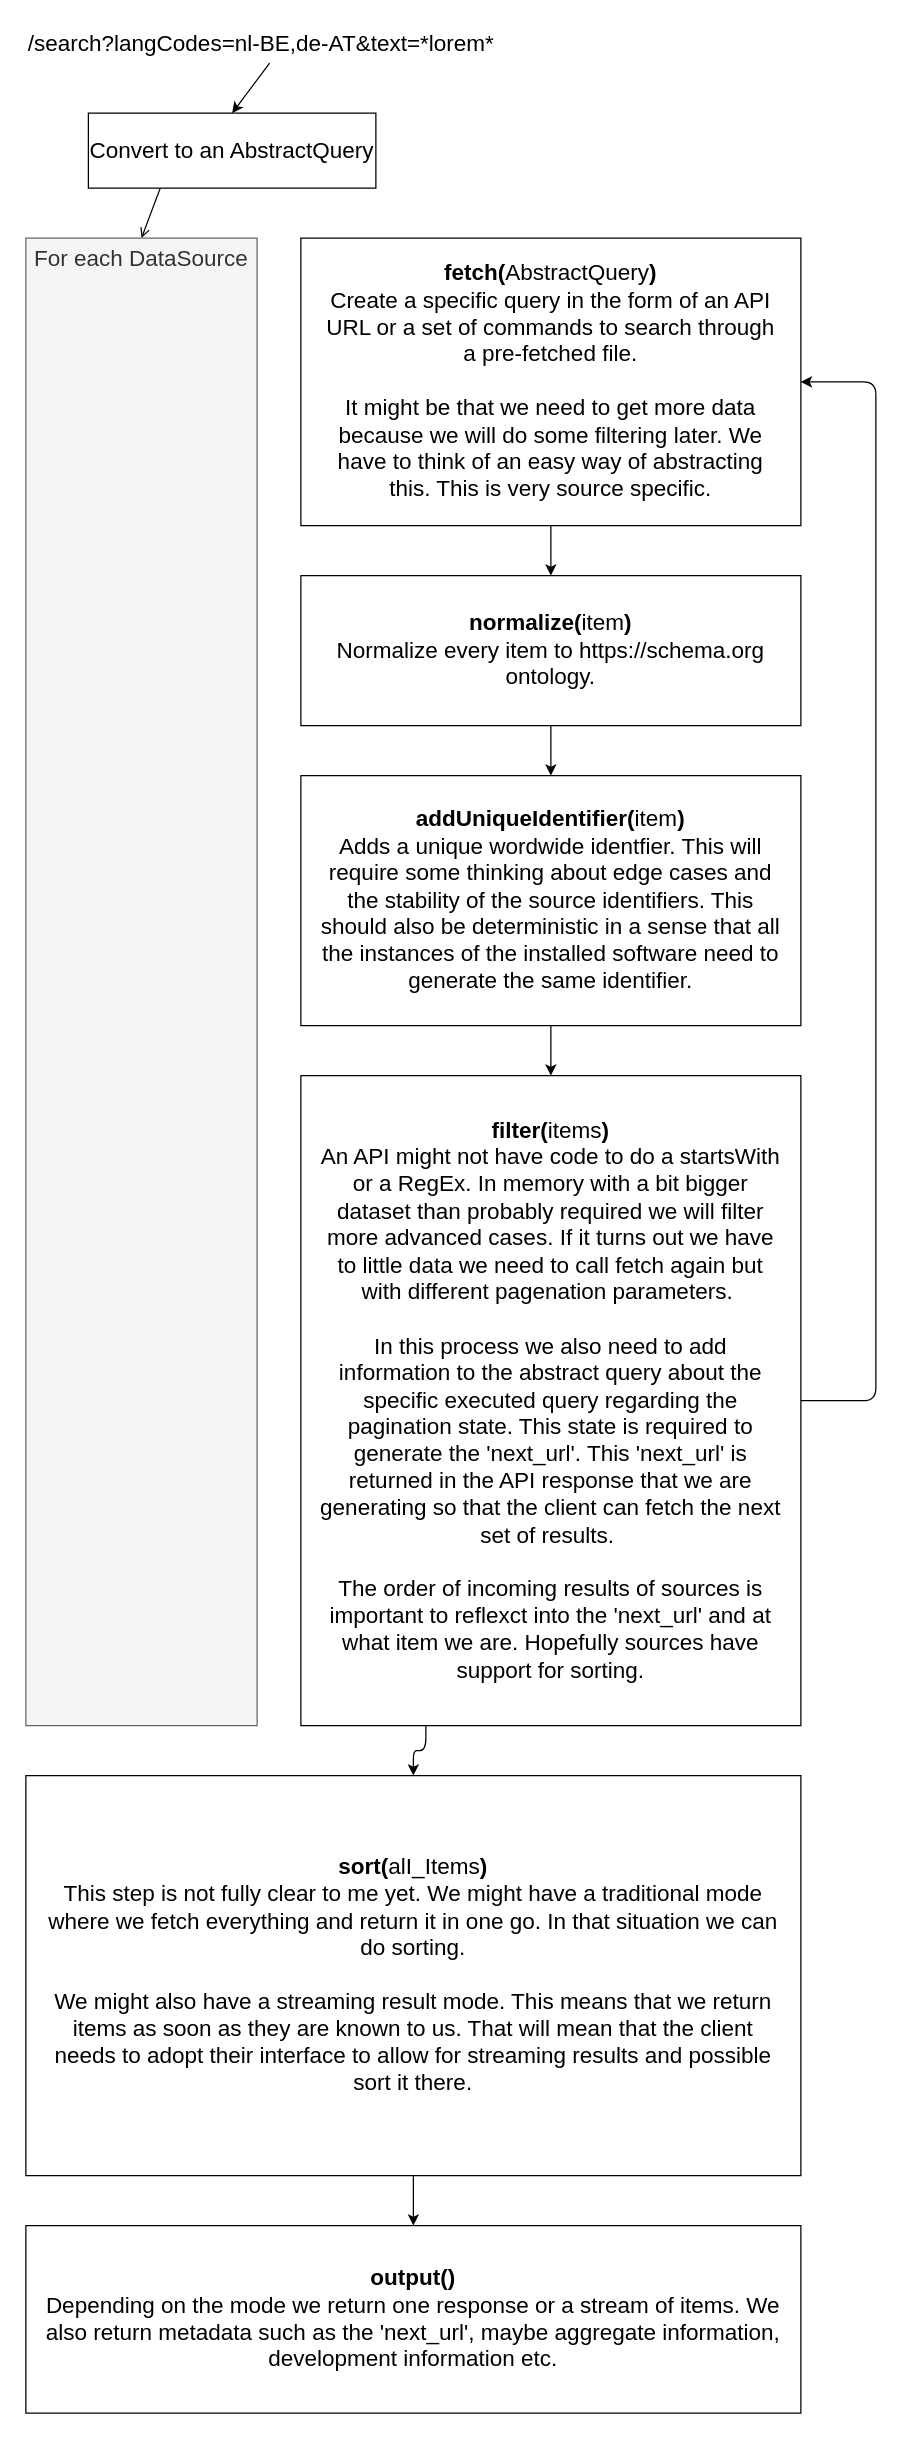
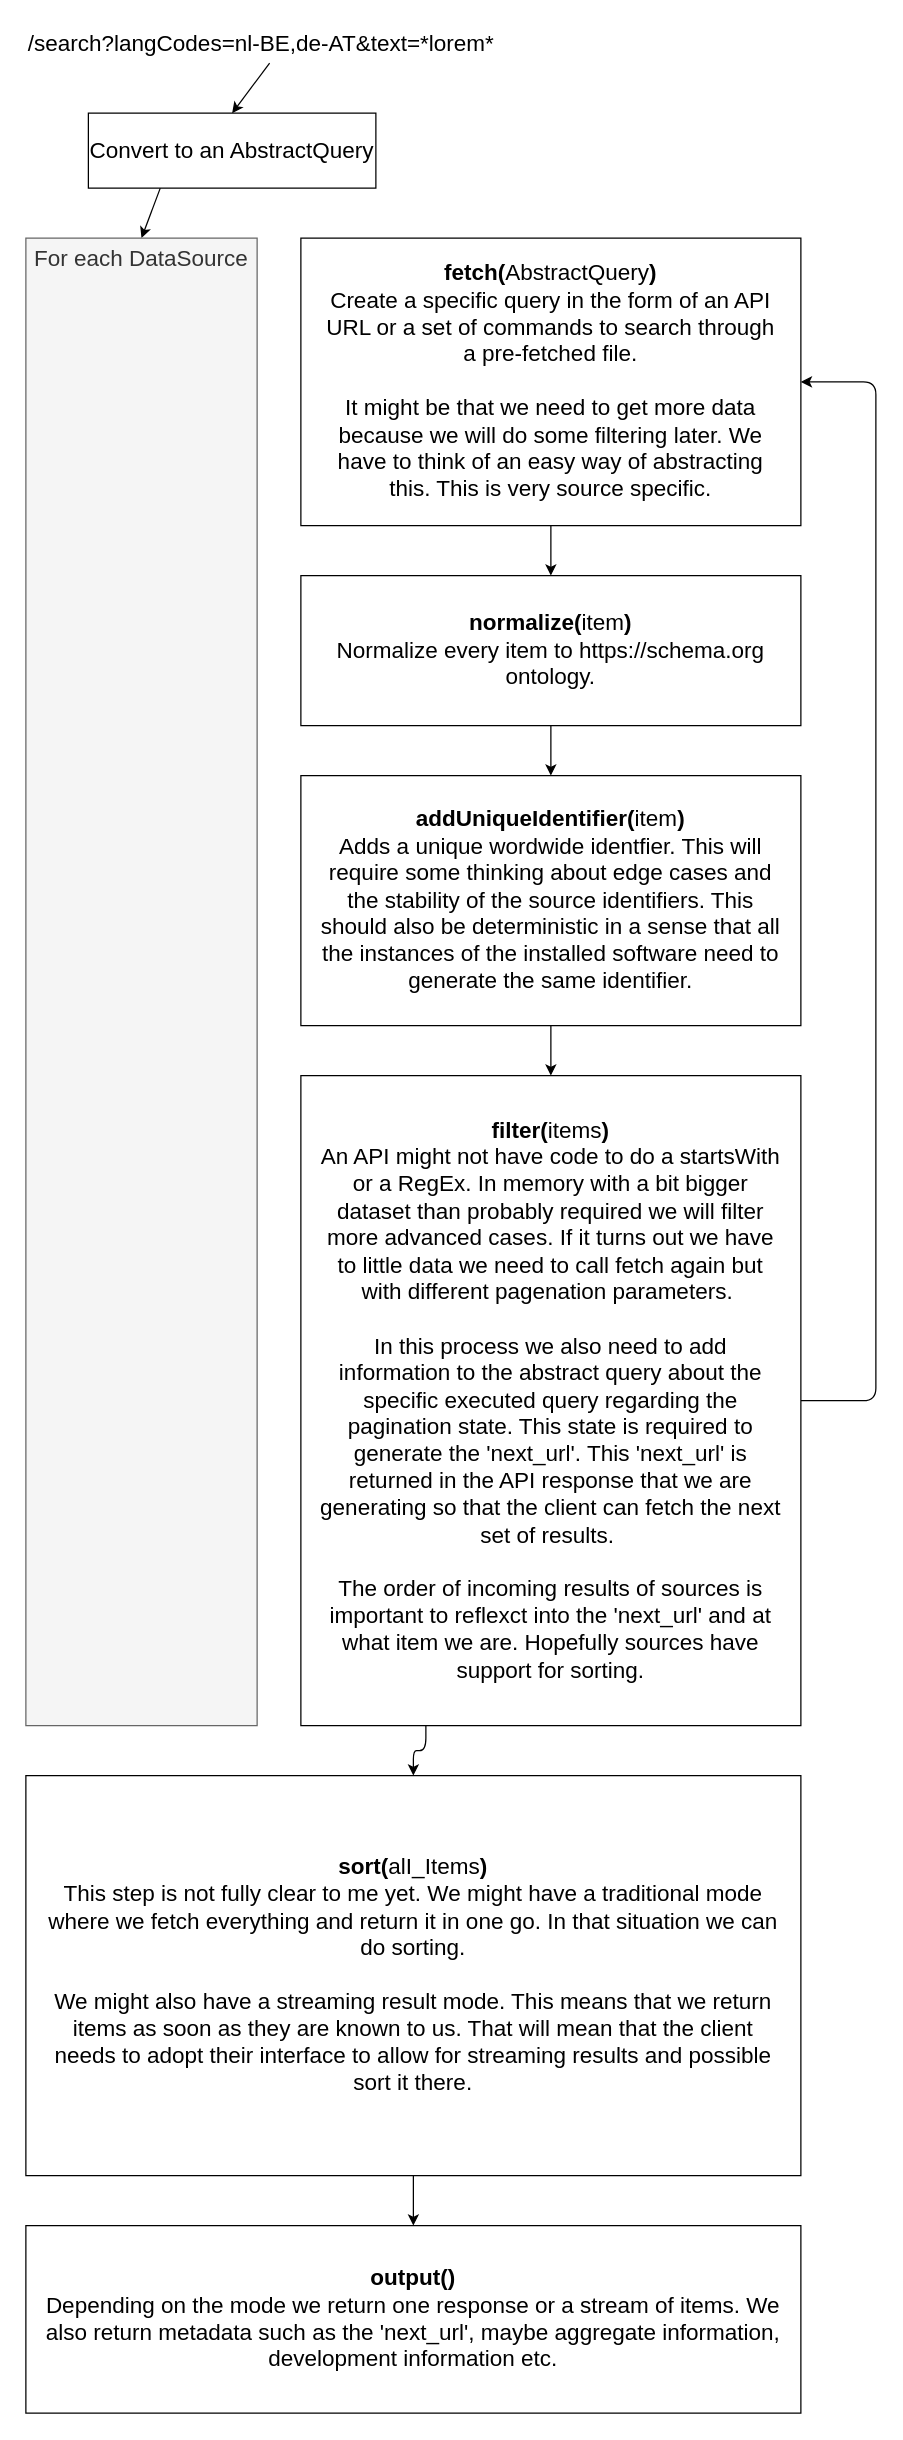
- <mxCell id="4" style="edgeStyle=none;html=1;exitX=0.25;exitY=1;exitDx=0;exitDy=0;entryX=0.5;entryY=0;entryDx=0;entryDy=0;fontSize=18;endArrow=open;" edge="1" parent="1" source="5" target="6"><mxGeometry relative="1" as="geometry" /></mxCell>
+ <mxCell id="4" style="edgeStyle=none;html=1;exitX=0.25;exitY=1;exitDx=0;exitDy=0;entryX=0.5;entryY=0;entryDx=0;entryDy=0;fontSize=18;" edge="1" parent="1" source="5" target="6"><mxGeometry relative="1" as="geometry" /></mxCell>
